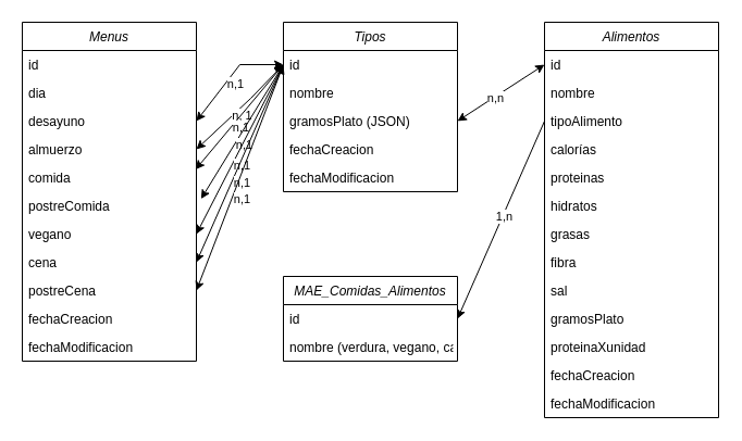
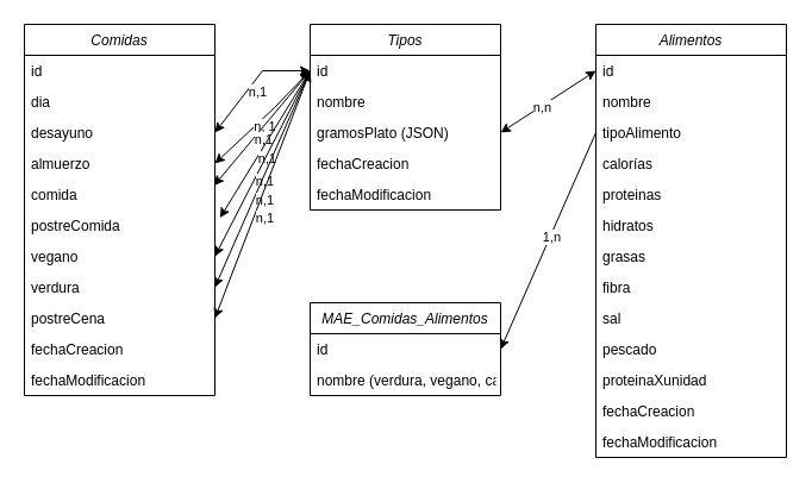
- <mxCell id="29" value="Menus" style="swimlane;fontStyle=2;align=center;verticalAlign=top;childLayout=stackLayout;horizontal=1;startSize=26;horizontalStack=0;resizeParent=1;resizeLast=0;collapsible=1;marginBottom=0;rounded=0;shadow=0;strokeWidth=1;" parent="1" vertex="1"><mxGeometry x="20" y="20" width="160" height="312" as="geometry"><mxRectangle x="230" y="140" width="160" height="26" as="alternateBounds" /></mxGeometry></mxCell>
+ <mxCell id="29" value="Comidas" style="swimlane;fontStyle=2;align=center;verticalAlign=top;childLayout=stackLayout;horizontal=1;startSize=26;horizontalStack=0;resizeParent=1;resizeLast=0;collapsible=1;marginBottom=0;rounded=0;shadow=0;strokeWidth=1;" parent="1" vertex="1"><mxGeometry x="20" y="20" width="160" height="312" as="geometry"><mxRectangle x="230" y="140" width="160" height="26" as="alternateBounds" /></mxGeometry></mxCell>
- <mxCell id="37" value="cena" style="text;align=left;verticalAlign=top;spacingLeft=4;spacingRight=4;overflow=hidden;rotatable=0;points=[[0,0.5],[1,0.5]];portConstraint=eastwest;rounded=0;shadow=0;html=0;" parent="29" vertex="1"><mxGeometry y="208" width="160" height="26" as="geometry" /></mxCell>
+ <mxCell id="37" value="verdura" style="text;align=left;verticalAlign=top;spacingLeft=4;spacingRight=4;overflow=hidden;rotatable=0;points=[[0,0.5],[1,0.5]];portConstraint=eastwest;rounded=0;shadow=0;html=0;" parent="29" vertex="1"><mxGeometry y="208" width="160" height="26" as="geometry" /></mxCell>
- <mxCell id="12" value="gramosPlato" style="text;align=left;verticalAlign=top;spacingLeft=4;spacingRight=4;overflow=hidden;rotatable=0;points=[[0,0.5],[1,0.5]];portConstraint=eastwest;rounded=0;shadow=0;html=0;" parent="2" vertex="1"><mxGeometry y="260" width="160" height="26" as="geometry" /></mxCell>
+ <mxCell id="12" value="pescado" style="text;align=left;verticalAlign=top;spacingLeft=4;spacingRight=4;overflow=hidden;rotatable=0;points=[[0,0.5],[1,0.5]];portConstraint=eastwest;rounded=0;shadow=0;html=0;" parent="2" vertex="1"><mxGeometry y="260" width="160" height="26" as="geometry" /></mxCell>
